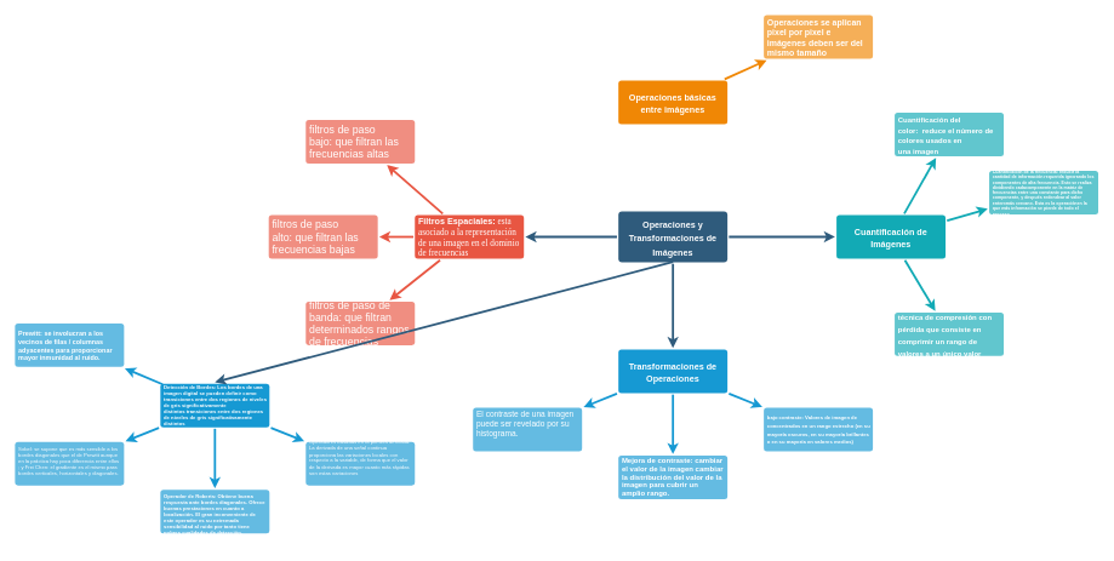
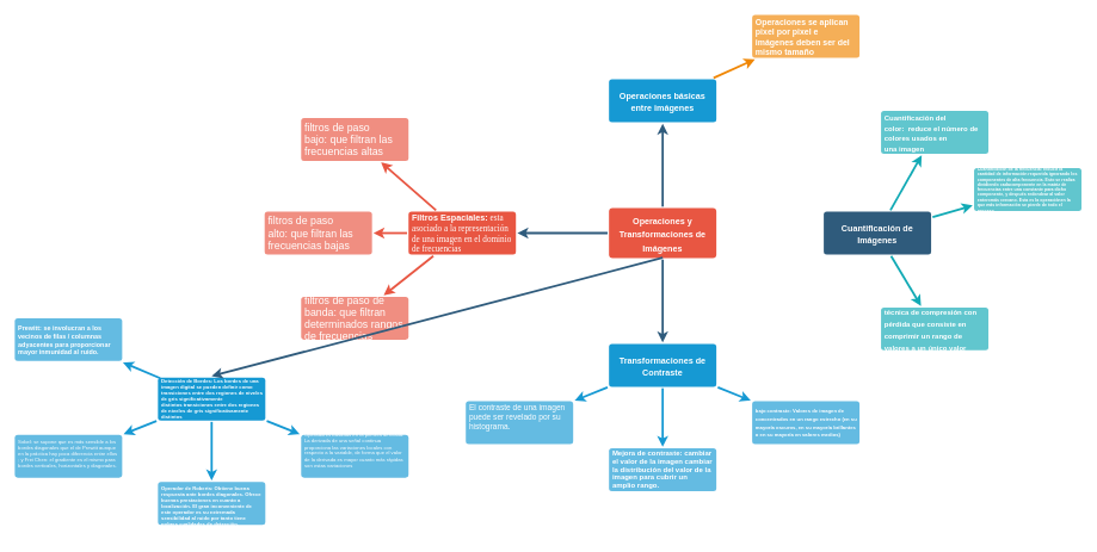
- <mxCell id="20" value="&lt;span style=&quot;font-size: 9pt ; line-height: 107% ; font-family: &amp;#34;tahoma&amp;#34; , sans-serif&quot;&gt;Operaciones básicas entre imágenes&lt;/span&gt;" style="rounded=1;whiteSpace=wrap;html=1;shadow=0;labelBackgroundColor=none;strokeColor=none;strokeWidth=3;fillColor=#F08705;fontFamily=Helvetica;fontSize=14;fontColor=#FFFFFF;align=center;spacing=5;fontStyle=1;arcSize=7;perimeterSpacing=2;" parent="1" vertex="1"><mxGeometry x="850" y="110.5" width="150" height="60" as="geometry" /></mxCell>
+ <mxCell id="20" value="&lt;span style=&quot;font-size: 9pt ; line-height: 107% ; font-family: &amp;#34;tahoma&amp;#34; , sans-serif&quot;&gt;Operaciones básicas entre imágenes&lt;/span&gt;" style="rounded=1;whiteSpace=wrap;html=1;shadow=0;labelBackgroundColor=none;strokeColor=none;strokeWidth=3;fillColor=#1699d3;fontFamily=Helvetica;fontSize=14;fontColor=#FFFFFF;align=center;spacing=5;fontStyle=1;arcSize=7;perimeterSpacing=2;" parent="1" vertex="1"><mxGeometry x="850" y="110.5" width="150" height="60" as="geometry" /></mxCell>
- <mxCell id="5" value="&lt;span style=&quot;font-size: 9pt ; line-height: 107% ; font-family: &amp;#34;tahoma&amp;#34; , sans-serif&quot;&gt;Operaciones y Transformaciones de Imágenes&lt;/span&gt;" style="rounded=1;whiteSpace=wrap;html=1;shadow=0;labelBackgroundColor=none;strokeColor=none;strokeWidth=3;fillColor=#2F5B7C;fontFamily=Helvetica;fontSize=16;fontColor=#FFFFFF;align=center;fontStyle=1;spacing=5;arcSize=7;perimeterSpacing=2;" parent="1" vertex="1"><mxGeometry x="850" y="290.5" width="150" height="70" as="geometry" /></mxCell>
+ <mxCell id="5" value="&lt;span style=&quot;font-size: 9pt ; line-height: 107% ; font-family: &amp;#34;tahoma&amp;#34; , sans-serif&quot;&gt;Operaciones y Transformaciones de Imágenes&lt;/span&gt;" style="rounded=1;whiteSpace=wrap;html=1;shadow=0;labelBackgroundColor=none;strokeColor=none;strokeWidth=3;fillColor=#e85642;fontFamily=Helvetica;fontSize=16;fontColor=#FFFFFF;align=center;fontStyle=1;spacing=5;arcSize=7;perimeterSpacing=2;" parent="1" vertex="1"><mxGeometry x="850" y="290.5" width="150" height="70" as="geometry" /></mxCell>
- <mxCell id="2" value="" style="edgeStyle=none;rounded=0;jumpStyle=none;html=1;shadow=0;labelBackgroundColor=none;startArrow=none;startFill=0;endArrow=classic;endFill=1;jettySize=auto;orthogonalLoop=1;strokeColor=#2F5B7C;strokeWidth=3;fontFamily=Helvetica;fontSize=16;fontColor=#23445D;spacing=5;" parent="1" source="5" target="23" edge="1"><mxGeometry relative="1" as="geometry" /></mxCell>
+ <mxCell id="2" value="" style="edgeStyle=none;rounded=0;jumpStyle=none;html=1;shadow=0;labelBackgroundColor=none;startArrow=none;startFill=0;endArrow=classic;endFill=1;jettySize=auto;orthogonalLoop=1;strokeColor=#2F5B7C;strokeWidth=3;fontFamily=Helvetica;fontSize=16;fontColor=#23445D;spacing=5;" parent="1" source="5" target="20" edge="1"><mxGeometry relative="1" as="geometry" /></mxCell>
- <mxCell id="23" value="&lt;span style=&quot;font-size: 9pt ; line-height: 107% ; font-family: &amp;#34;tahoma&amp;#34; , sans-serif&quot;&gt;Cuantificación de Imágenes&lt;/span&gt;" style="rounded=1;whiteSpace=wrap;html=1;shadow=0;labelBackgroundColor=none;strokeColor=none;strokeWidth=3;fillColor=#12aab5;fontFamily=Helvetica;fontSize=14;fontColor=#FFFFFF;align=center;spacing=5;fontStyle=1;arcSize=7;perimeterSpacing=2;" parent="1" vertex="1"><mxGeometry x="1150" y="295.5" width="150" height="60" as="geometry" /></mxCell>
+ <mxCell id="23" value="&lt;span style=&quot;font-size: 9pt ; line-height: 107% ; font-family: &amp;#34;tahoma&amp;#34; , sans-serif&quot;&gt;Cuantificación de Imágenes&lt;/span&gt;" style="rounded=1;whiteSpace=wrap;html=1;shadow=0;labelBackgroundColor=none;strokeColor=none;strokeWidth=3;fillColor=#2f5b7c;fontFamily=Helvetica;fontSize=14;fontColor=#FFFFFF;align=center;spacing=5;fontStyle=1;arcSize=7;perimeterSpacing=2;" parent="1" vertex="1"><mxGeometry x="1150" y="295.5" width="150" height="60" as="geometry" /></mxCell>
- <mxCell id="16" value="&lt;span style=&quot;font-size: 9pt ; line-height: 107% ; font-family: &amp;#34;tahoma&amp;#34; , sans-serif&quot;&gt;Transformaciones de Operaciones&lt;/span&gt;" style="rounded=1;whiteSpace=wrap;html=1;shadow=0;labelBackgroundColor=none;strokeColor=none;strokeWidth=3;fillColor=#1699d3;fontFamily=Helvetica;fontSize=14;fontColor=#FFFFFF;align=center;spacing=5;fontStyle=1;arcSize=7;perimeterSpacing=2;" parent="1" vertex="1"><mxGeometry x="850" y="480.5" width="150" height="60" as="geometry" /></mxCell>
+ <mxCell id="16" value="&lt;span style=&quot;font-size: 9pt ; line-height: 107% ; font-family: &amp;#34;tahoma&amp;#34; , sans-serif&quot;&gt;Transformaciones de Contraste&lt;/span&gt;" style="rounded=1;whiteSpace=wrap;html=1;shadow=0;labelBackgroundColor=none;strokeColor=none;strokeWidth=3;fillColor=#1699d3;fontFamily=Helvetica;fontSize=14;fontColor=#FFFFFF;align=center;spacing=5;fontStyle=1;arcSize=7;perimeterSpacing=2;" parent="1" vertex="1"><mxGeometry x="850" y="480.5" width="150" height="60" as="geometry" /></mxCell>
